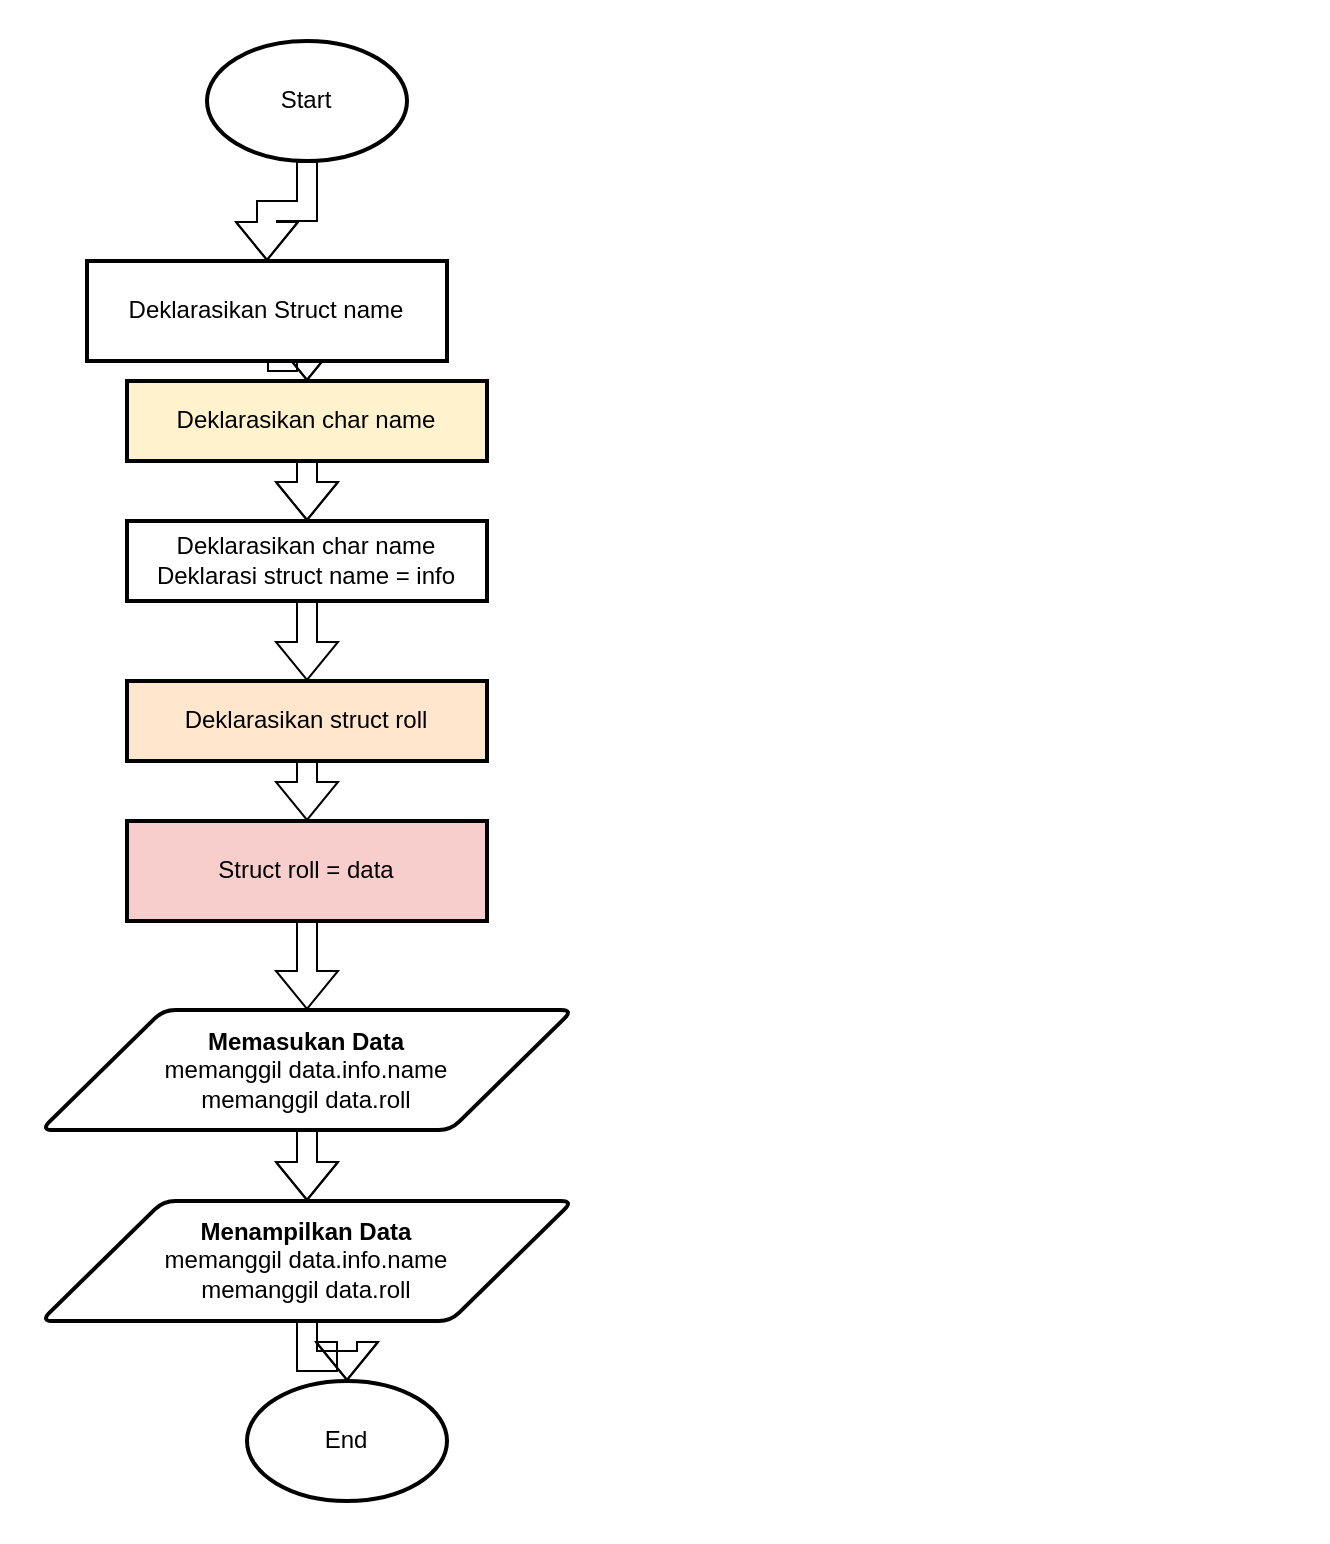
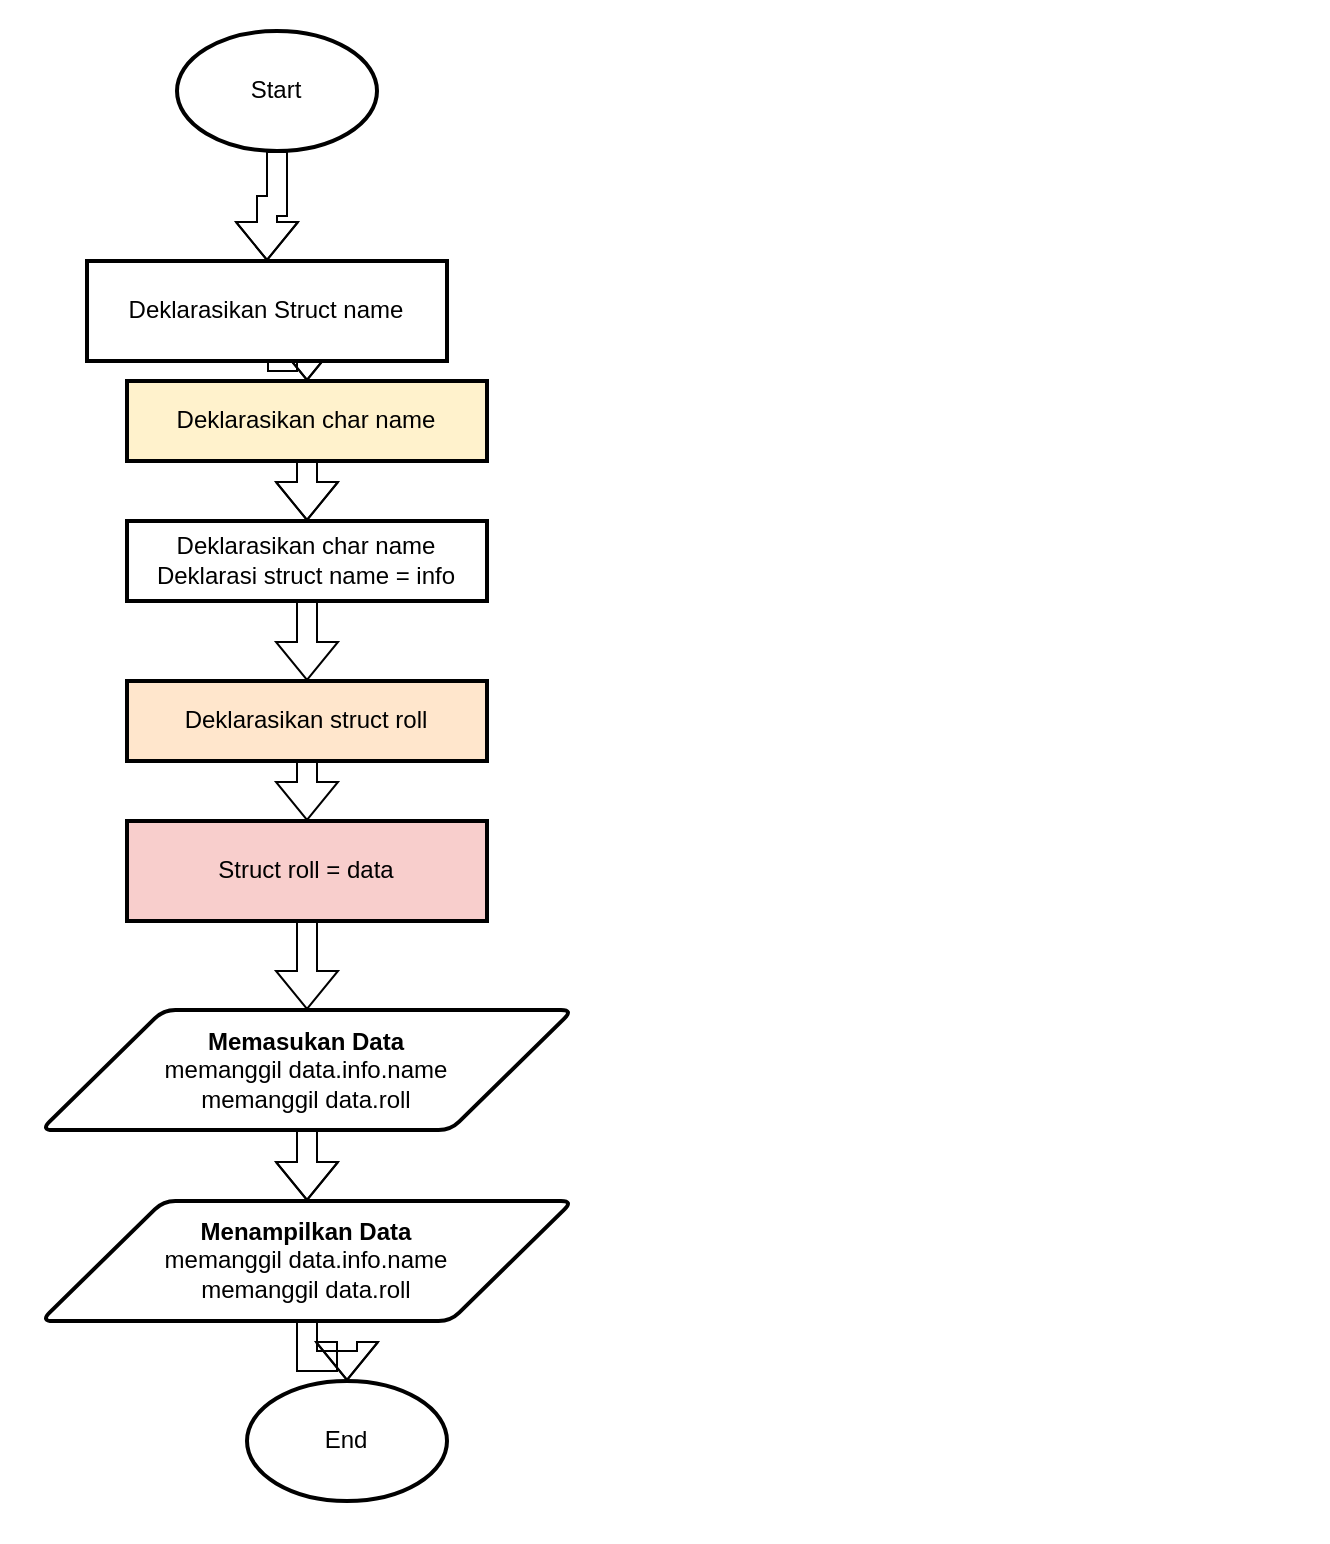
- <mxCell id="3" value="Start" style="strokeWidth=2;html=1;shape=mxgraph.flowchart.start_1;whiteSpace=wrap;" parent="1" vertex="1"><mxGeometry x="103" y="20" width="100" height="60" as="geometry" /></mxCell>
+ <mxCell id="3" value="Start" style="strokeWidth=2;html=1;shape=mxgraph.flowchart.start_1;whiteSpace=wrap;" parent="1" vertex="1"><mxGeometry x="88" y="15" width="100" height="60" as="geometry" /></mxCell>
